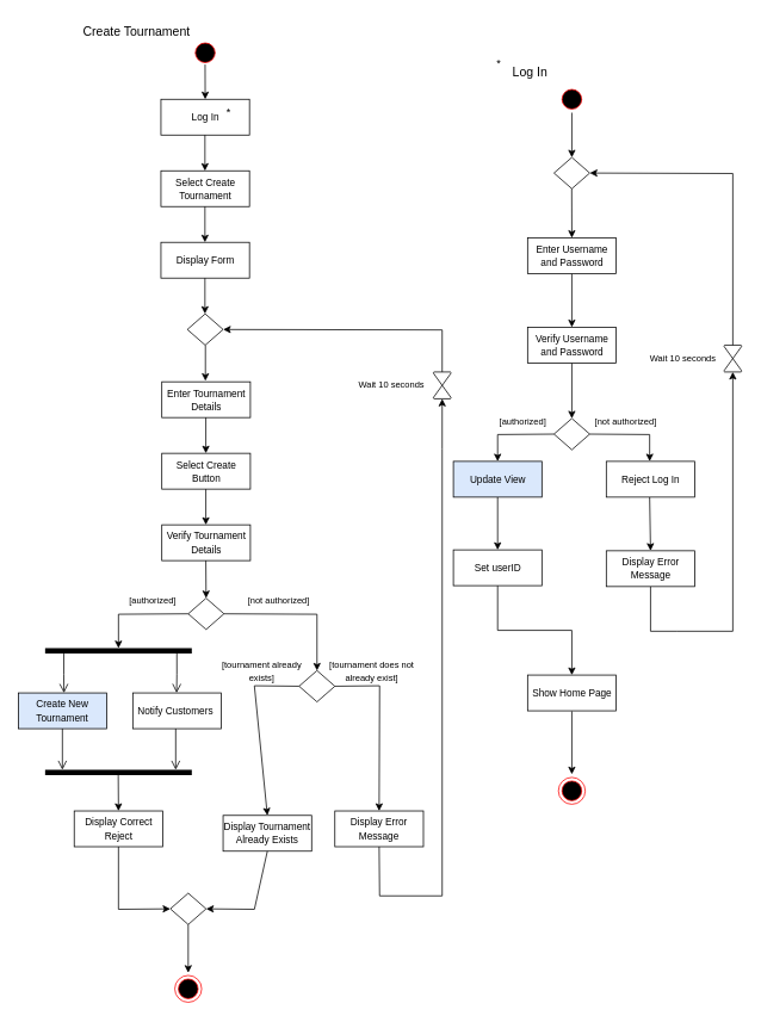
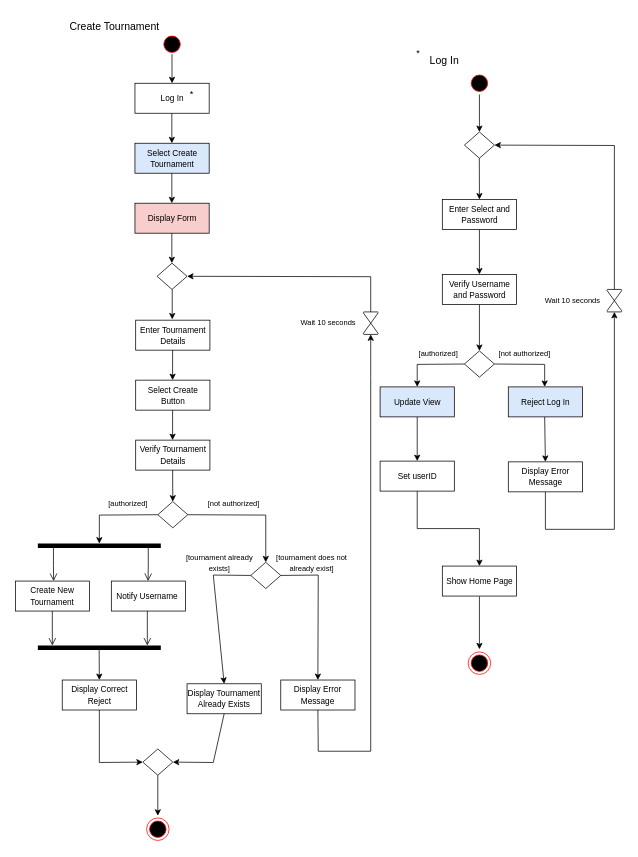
- <mxCell id="37" value="&lt;font style=&quot;font-size: 11px;&quot;&gt;Select Create Tournament&lt;/font&gt;" style="rounded=0;whiteSpace=wrap;html=1;" parent="1" vertex="1"><mxGeometry x="179.5" y="190" width="99" height="40" as="geometry" /></mxCell>
+ <mxCell id="37" value="&lt;font style=&quot;font-size: 11px;&quot;&gt;Select Create Tournament&lt;/font&gt;" style="rounded=0;whiteSpace=wrap;html=1;fillColor=#dae8fc;" parent="1" vertex="1"><mxGeometry x="179.5" y="190" width="99" height="40" as="geometry" /></mxCell>
- <mxCell id="56" value="&lt;font style=&quot;font-size: 11px;&quot;&gt;Enter Username and Password&lt;/font&gt;" style="rounded=0;whiteSpace=wrap;html=1;" parent="1" vertex="1"><mxGeometry x="589.5" y="265" width="99" height="40" as="geometry" /></mxCell>
+ <mxCell id="56" value="&lt;font style=&quot;font-size: 11px;&quot;&gt;Enter Select and Password&lt;/font&gt;" style="rounded=0;whiteSpace=wrap;html=1;" parent="1" vertex="1"><mxGeometry x="589.5" y="265" width="99" height="40" as="geometry" /></mxCell>
- <mxCell id="38" value="&lt;font style=&quot;font-size: 11px;&quot;&gt;Display Form&lt;/font&gt;" style="rounded=0;whiteSpace=wrap;html=1;" parent="1" vertex="1"><mxGeometry x="179.5" y="270" width="99" height="40" as="geometry" /></mxCell>
+ <mxCell id="38" value="&lt;font style=&quot;font-size: 11px;&quot;&gt;Display Form&lt;/font&gt;" style="rounded=0;whiteSpace=wrap;html=1;fillColor=#f8cecc;" parent="1" vertex="1"><mxGeometry x="179.5" y="270" width="99" height="40" as="geometry" /></mxCell>
- <mxCell id="58" value="&lt;font style=&quot;font-size: 11px;&quot;&gt;Reject Log In&lt;/font&gt;" style="rounded=0;whiteSpace=wrap;html=1;" parent="1" vertex="1"><mxGeometry x="677.5" y="515" width="99" height="40" as="geometry" /></mxCell>
+ <mxCell id="58" value="&lt;font style=&quot;font-size: 11px;&quot;&gt;Reject Log In&lt;/font&gt;" style="rounded=0;whiteSpace=wrap;html=1;fillColor=#dae8fc;" parent="1" vertex="1"><mxGeometry x="677.5" y="515" width="99" height="40" as="geometry" /></mxCell>
- <mxCell id="43" value="&lt;font style=&quot;font-size: 11px;&quot;&gt;Create New Tournament&lt;/font&gt;" style="rounded=0;whiteSpace=wrap;html=1;fillColor=#dae8fc;" parent="1" vertex="1"><mxGeometry x="20" y="774" width="99" height="40" as="geometry" /></mxCell>
+ <mxCell id="43" value="&lt;font style=&quot;font-size: 11px;&quot;&gt;Create New Tournament&lt;/font&gt;" style="rounded=0;whiteSpace=wrap;html=1;" parent="1" vertex="1"><mxGeometry x="20" y="774" width="99" height="40" as="geometry" /></mxCell>
- <mxCell id="42" value="&lt;font style=&quot;font-size: 11px;&quot;&gt;Notify Customers&amp;nbsp;&lt;/font&gt;" style="rounded=0;whiteSpace=wrap;html=1;" parent="1" vertex="1"><mxGeometry x="148" y="774" width="99" height="40" as="geometry" /></mxCell>
+ <mxCell id="42" value="&lt;font style=&quot;font-size: 11px;&quot;&gt;Notify Username&amp;nbsp;&lt;/font&gt;" style="rounded=0;whiteSpace=wrap;html=1;" parent="1" vertex="1"><mxGeometry x="148" y="774" width="99" height="40" as="geometry" /></mxCell>
